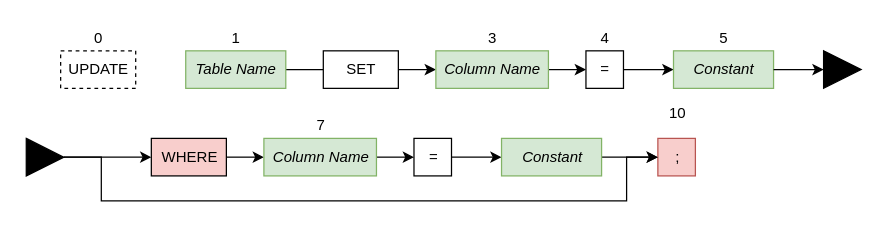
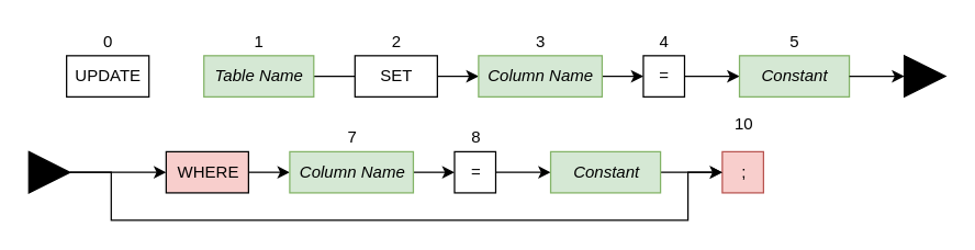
+ <mxCell id="9" value="2" style="text;html=1;align=center;verticalAlign=middle;resizable=0;points=[];autosize=1;" vertex="1" parent="1"><mxGeometry x="278" y="20" width="20" height="20" as="geometry" /></mxCell>
- <mxCell id="2" value="UPDATE" style="html=1;dashed=1;" vertex="1" parent="1"><mxGeometry x="48" y="40" width="60" height="30" as="geometry" /></mxCell>
+ <mxCell id="2" value="UPDATE" style="html=1;" vertex="1" parent="1"><mxGeometry x="48" y="40" width="60" height="30" as="geometry" /></mxCell>
+ <mxCell id="32" value="8" style="text;html=1;align=center;verticalAlign=middle;resizable=0;points=[];autosize=1;" vertex="1" parent="1"><mxGeometry x="335.5" y="90" width="20" height="20" as="geometry" /></mxCell>
